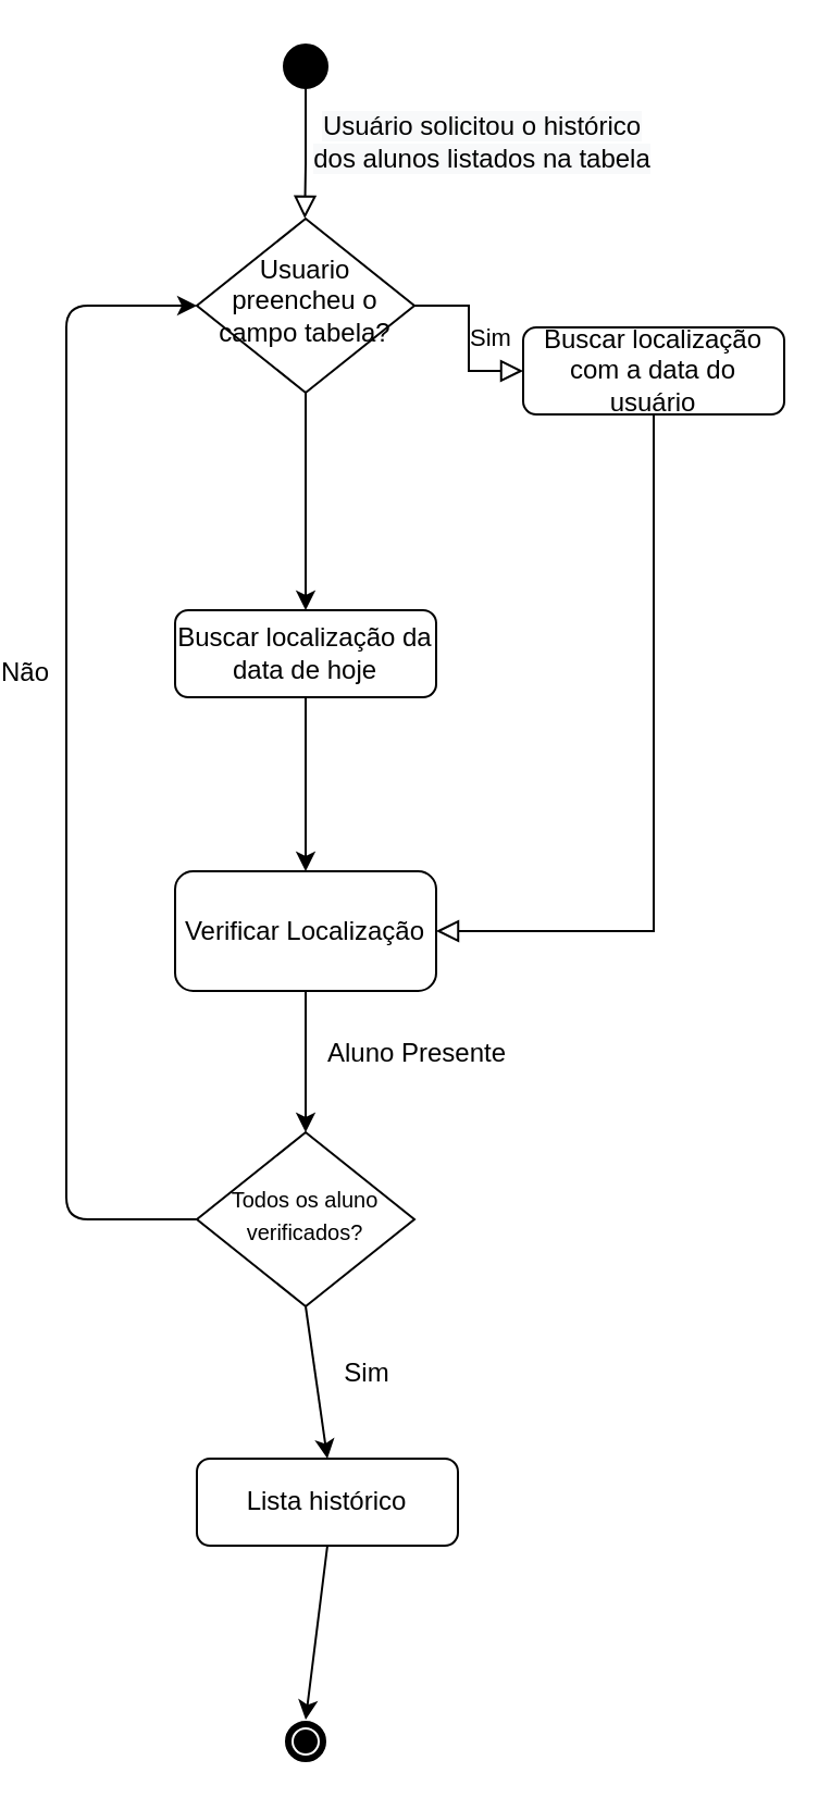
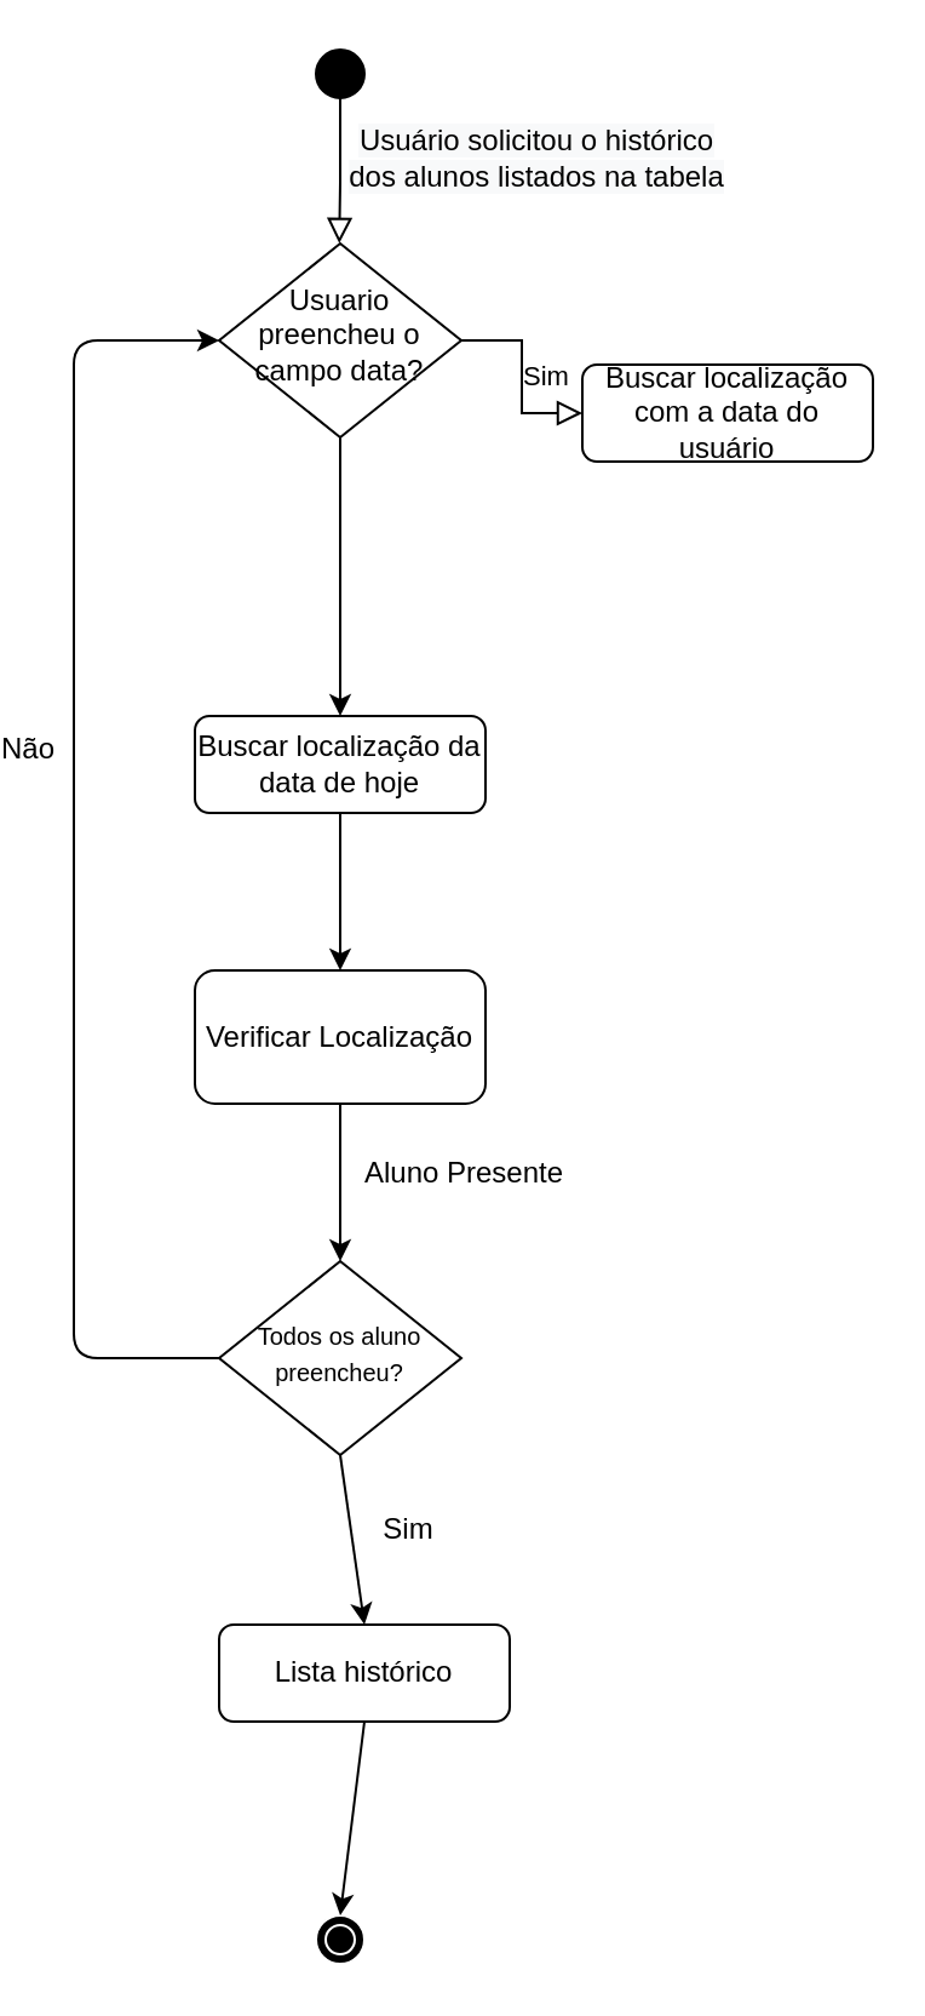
- <mxCell id="3" value="Usuario preencheu o campo tabela?" style="rhombus;whiteSpace=wrap;html=1;shadow=0;fontFamily=Helvetica;fontSize=12;align=center;strokeWidth=1;spacing=6;spacingTop=-4;" parent="1" vertex="1"><mxGeometry x="80" y="100" width="100" height="80" as="geometry" /></mxCell>
+ <mxCell id="3" value="Usuario preencheu o campo data?" style="rhombus;whiteSpace=wrap;html=1;shadow=0;fontFamily=Helvetica;fontSize=12;align=center;strokeWidth=1;spacing=6;spacingTop=-4;" parent="1" vertex="1"><mxGeometry x="80" y="100" width="100" height="80" as="geometry" /></mxCell>
- <mxCell id="9" value="Buscar localização da data de hoje" style="rounded=1;whiteSpace=wrap;html=1;fontSize=12;glass=0;strokeWidth=1;shadow=0;" parent="1" vertex="1"><mxGeometry x="70" y="280" width="120" height="40" as="geometry" /></mxCell>
+ <mxCell id="9" value="Buscar localização da data de hoje" style="rounded=1;whiteSpace=wrap;html=1;fontSize=12;glass=0;strokeWidth=1;shadow=0;" parent="1" vertex="1"><mxGeometry x="70" y="295" width="120" height="40" as="geometry" /></mxCell>
- <mxCell id="10" value="" style="edgeStyle=orthogonalEdgeStyle;rounded=0;html=1;jettySize=auto;orthogonalLoop=1;fontSize=11;endArrow=block;endFill=0;endSize=8;strokeWidth=1;shadow=0;labelBackgroundColor=none;exitX=0.5;exitY=1;exitDx=0;exitDy=0;entryX=1;entryY=0.5;entryDx=0;entryDy=0;" parent="1" target="15" edge="1" source="4"><mxGeometry y="10" relative="1" as="geometry"><mxPoint as="offset" /><mxPoint x="420" y="249.58" as="sourcePoint" /><mxPoint x="290" y="460" as="targetPoint" /></mxGeometry></mxCell>
- <mxCell id="17" value="&lt;font style=&quot;font-size: 10px&quot;&gt;Todos os aluno verificados?&lt;/font&gt;" style="rhombus;whiteSpace=wrap;html=1;shadow=0;fontFamily=Helvetica;fontSize=12;align=center;strokeWidth=1;spacing=6;spacingTop=-4;" vertex="1" parent="1"><mxGeometry x="80" y="520" width="100" height="80" as="geometry" /></mxCell>
+ <mxCell id="17" value="&lt;font style=&quot;font-size: 10px&quot;&gt;Todos os aluno preencheu?&lt;/font&gt;" style="rhombus;whiteSpace=wrap;html=1;shadow=0;fontFamily=Helvetica;fontSize=12;align=center;strokeWidth=1;spacing=6;spacingTop=-4;" vertex="1" parent="1"><mxGeometry x="80" y="520" width="100" height="80" as="geometry" /></mxCell>
